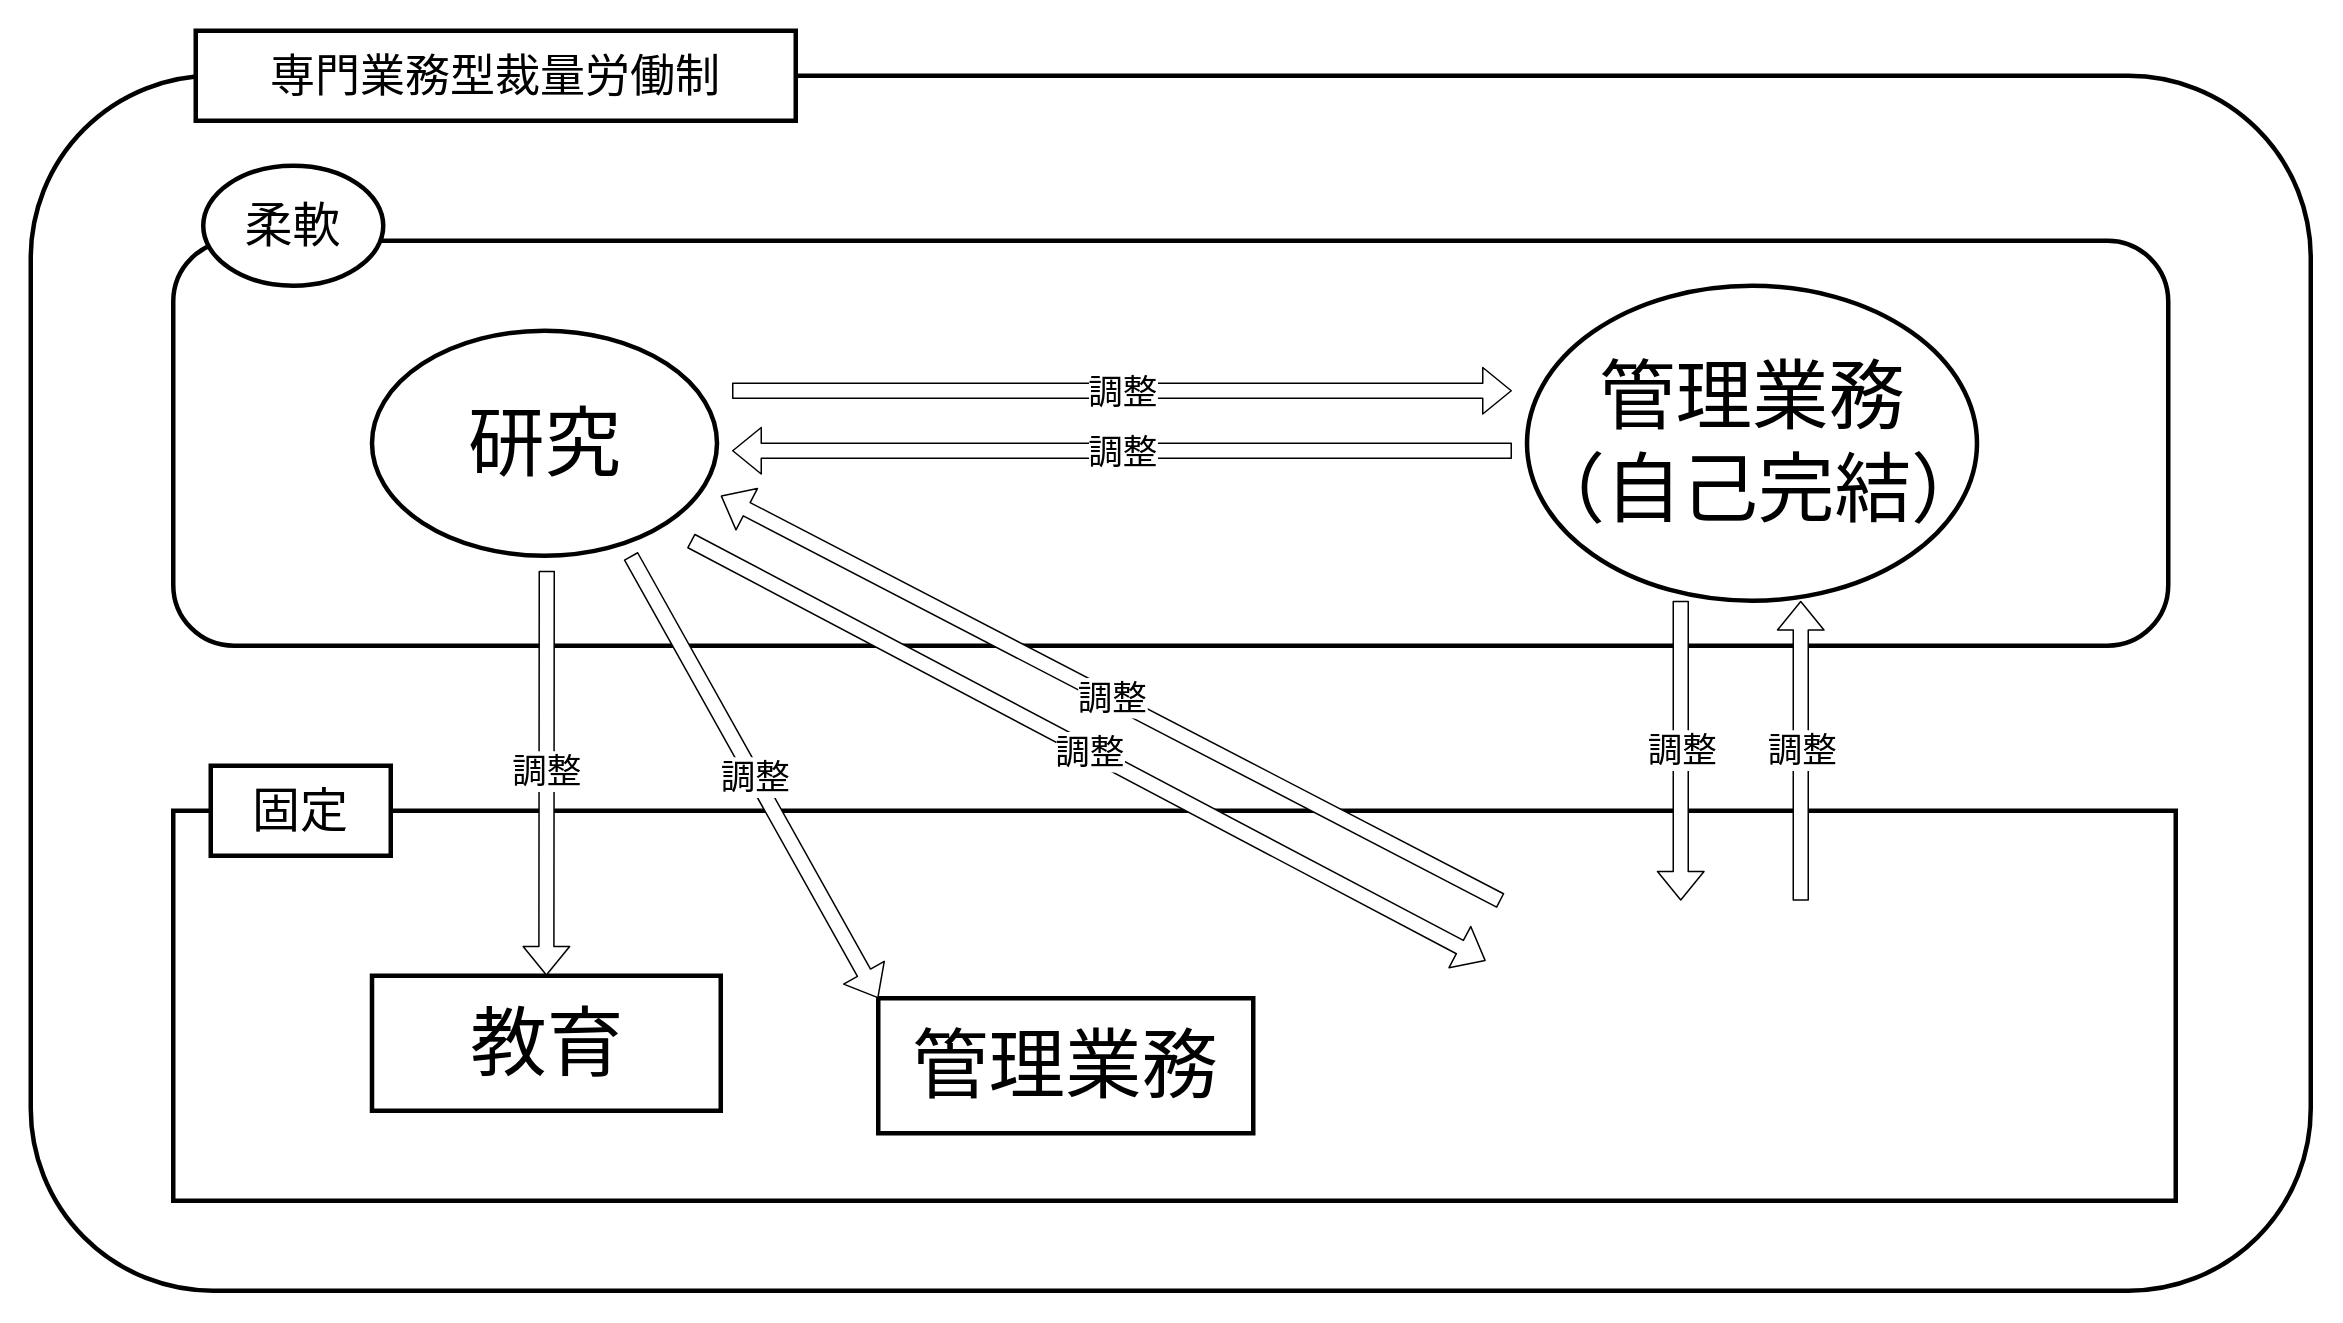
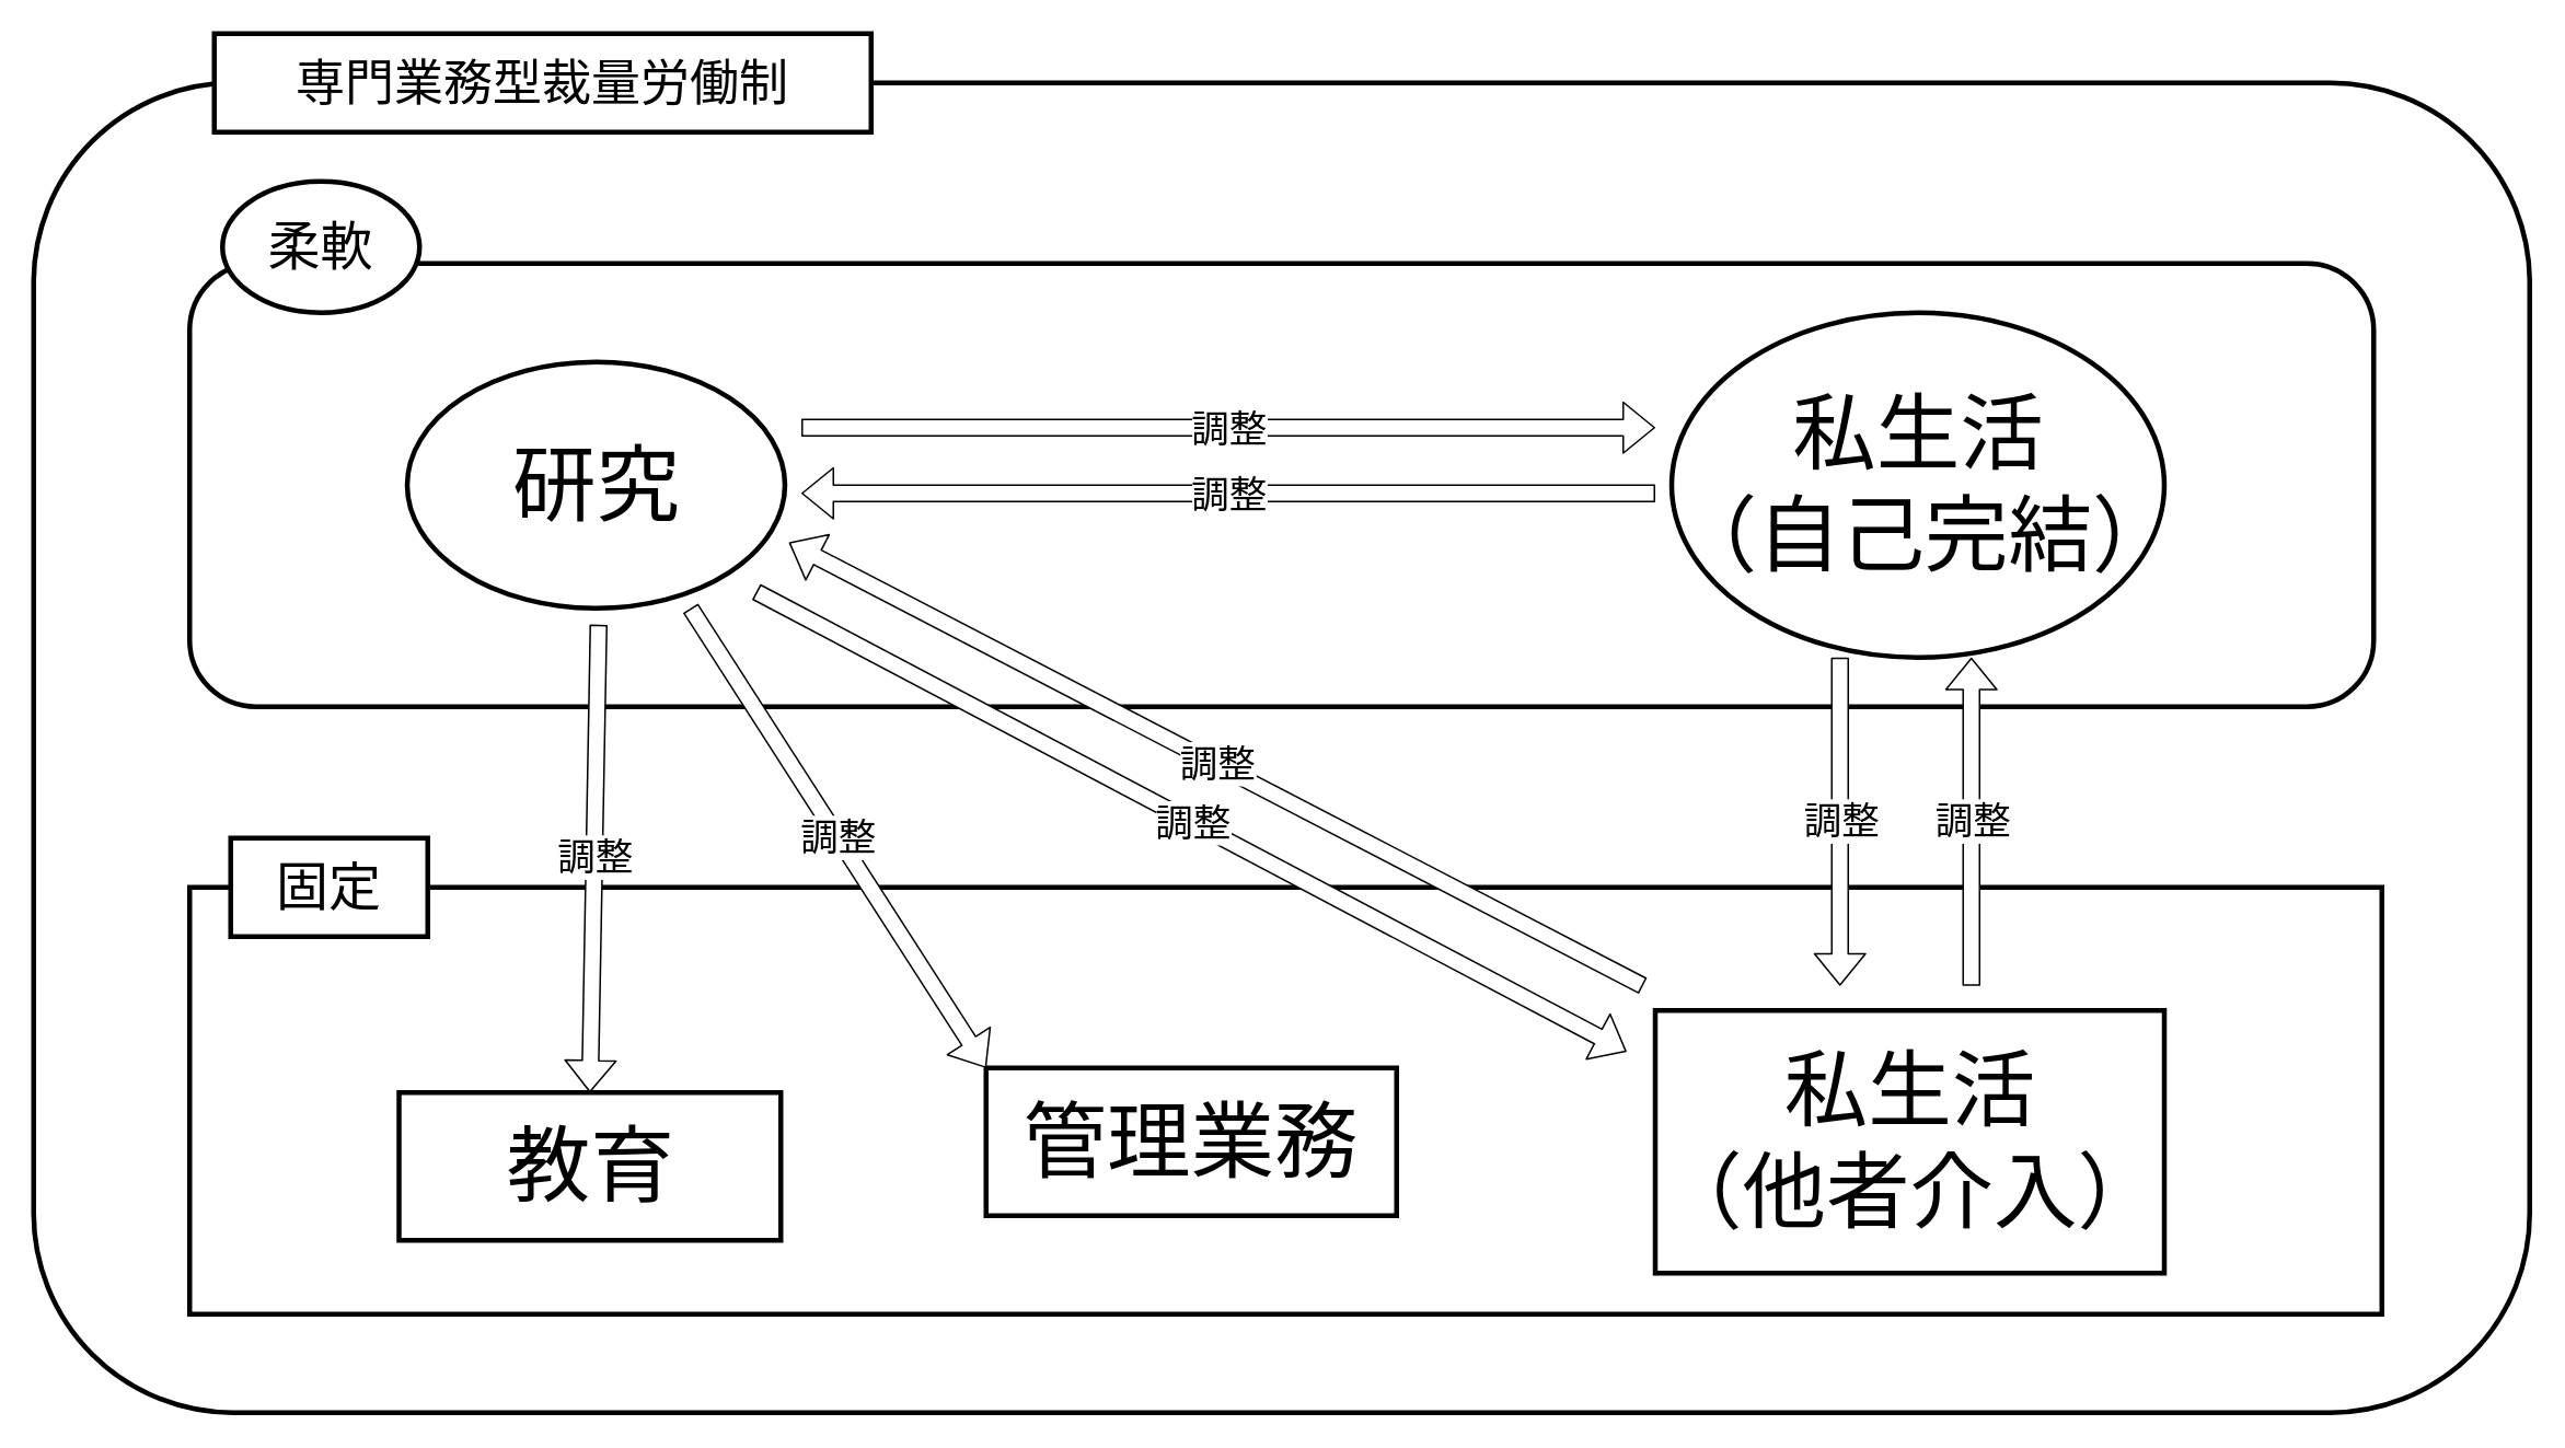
- <mxCell id="8" value="&lt;font style=&quot;color: light-dark(rgb(0, 0, 0), rgb(0, 0, 0)); font-size: 51px;&quot;&gt;管理業務&lt;/font&gt;&lt;div&gt;&lt;font style=&quot;color: light-dark(rgb(0, 0, 0), rgb(0, 0, 0)); font-size: 51px;&quot;&gt;（自己完結）&lt;/font&gt;&lt;/div&gt;" style="ellipse;whiteSpace=wrap;html=1;fontSize=32;fillColor=light-dark(#FFFFFF,#FFFFFF);strokeColor=light-dark(#000000,#000000);fontColor=light-dark(#000000,#000000);strokeWidth=3;" vertex="1" parent="1"><mxGeometry x="1017.5" y="190" width="300" height="210" as="geometry" /></mxCell>
+ <mxCell id="8" value="&lt;font style=&quot;color: light-dark(rgb(0, 0, 0), rgb(0, 0, 0)); font-size: 51px;&quot;&gt;私生活&lt;/font&gt;&lt;div&gt;&lt;font style=&quot;color: light-dark(rgb(0, 0, 0), rgb(0, 0, 0)); font-size: 51px;&quot;&gt;（自己完結）&lt;/font&gt;&lt;/div&gt;" style="ellipse;whiteSpace=wrap;html=1;fontSize=32;fillColor=light-dark(#FFFFFF,#FFFFFF);strokeColor=light-dark(#000000,#000000);fontColor=light-dark(#000000,#000000);strokeWidth=3;" vertex="1" parent="1"><mxGeometry x="1017.5" y="190" width="300" height="210" as="geometry" /></mxCell>
- <mxCell id="14" value="&lt;font style=&quot;color: light-dark(rgb(0, 0, 0), rgb(0, 0, 0)); font-size: 51px;&quot;&gt;教育&lt;/font&gt;" style="rounded=0;whiteSpace=wrap;html=1;fillColor=light-dark(#FFFFFF,#FFFFFF);strokeColor=light-dark(#000000,#000000);strokeWidth=3;" vertex="1" parent="1"><mxGeometry x="247.5" y="650" width="232.5" height="90" as="geometry" /></mxCell>
+ <mxCell id="14" value="&lt;font style=&quot;color: light-dark(rgb(0, 0, 0), rgb(0, 0, 0)); font-size: 51px;&quot;&gt;教育&lt;/font&gt;" style="rounded=0;whiteSpace=wrap;html=1;fillColor=light-dark(#FFFFFF,#FFFFFF);strokeColor=light-dark(#000000,#000000);strokeWidth=3;" vertex="1" parent="1"><mxGeometry x="242.5" y="665" width="232.5" height="90" as="geometry" /></mxCell>
+ <mxCell id="16" value="&lt;span style=&quot;font-size: 51px;&quot;&gt;&lt;font style=&quot;color: light-dark(rgb(0, 0, 0), rgb(0, 0, 0));&quot;&gt;私生活&lt;br&gt;&lt;/font&gt;&lt;/span&gt;&lt;div&gt;&lt;span style=&quot;font-size: 51px;&quot;&gt;&lt;font style=&quot;color: light-dark(rgb(0, 0, 0), rgb(0, 0, 0));&quot;&gt;（他者介入）&lt;/font&gt;&lt;/span&gt;&lt;/div&gt;" style="rounded=0;whiteSpace=wrap;html=1;fillColor=light-dark(#FFFFFF,#FFFFFF);strokeColor=light-dark(#000000,#000000);strokeWidth=3;" vertex="1" parent="1"><mxGeometry x="1007.5" y="615" width="310" height="160" as="geometry" /></mxCell>
- <mxCell id="15" value="&lt;span style=&quot;font-size: 51px;&quot;&gt;&lt;font style=&quot;color: light-dark(rgb(0, 0, 0), rgb(0, 0, 0));&quot;&gt;管理業務&lt;/font&gt;&lt;/span&gt;" style="rounded=0;whiteSpace=wrap;html=1;fillColor=light-dark(#FFFFFF,#FFFFFF);strokeColor=light-dark(#000000,#000000);strokeWidth=3;" vertex="1" parent="1"><mxGeometry x="585" y="665" width="250" height="90" as="geometry" /></mxCell>
+ <mxCell id="15" value="&lt;span style=&quot;font-size: 51px;&quot;&gt;&lt;font style=&quot;color: light-dark(rgb(0, 0, 0), rgb(0, 0, 0));&quot;&gt;管理業務&lt;/font&gt;&lt;/span&gt;" style="rounded=0;whiteSpace=wrap;html=1;fillColor=light-dark(#FFFFFF,#FFFFFF);strokeColor=light-dark(#000000,#000000);strokeWidth=3;" vertex="1" parent="1"><mxGeometry x="600" y="650" width="250" height="90" as="geometry" /></mxCell>
